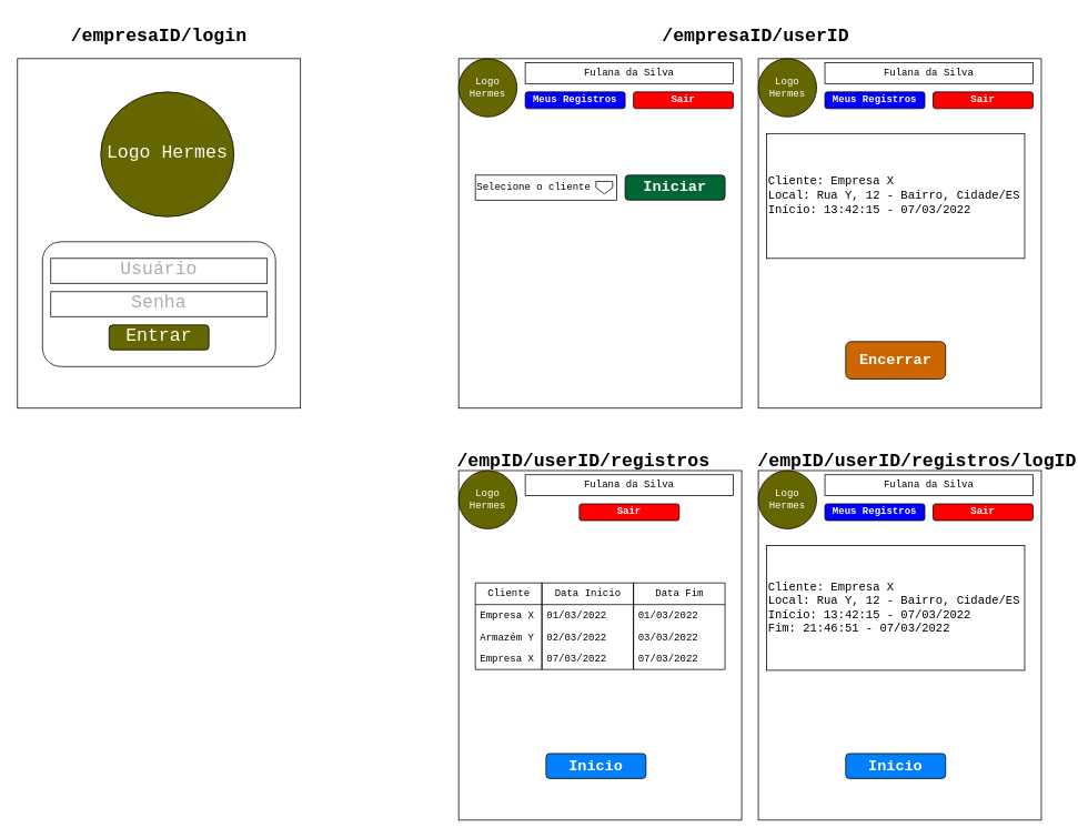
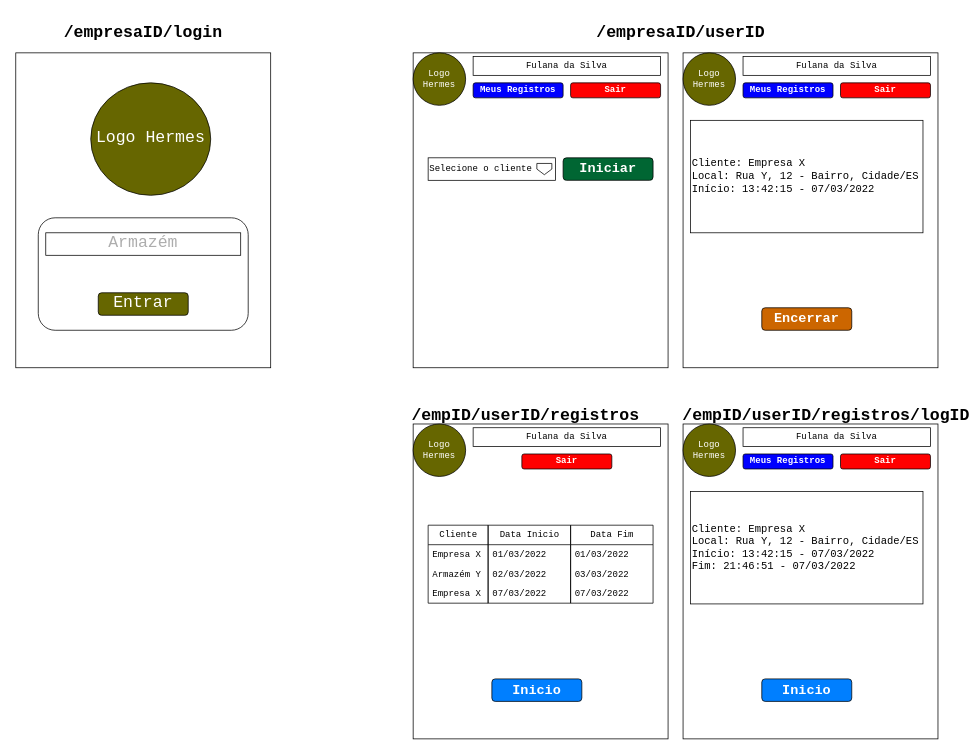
- <mxCell id="5" value="&lt;font color=&quot;#adadad&quot;&gt;Usuário&lt;/font&gt;" style="rounded=0;whiteSpace=wrap;html=1;fontFamily=Courier New;fontSize=22;" vertex="1" parent="1"><mxGeometry x="60" y="310" width="260" height="30" as="geometry" /></mxCell>
+ <mxCell id="5" value="&lt;font color=&quot;#adadad&quot;&gt;Armazém&lt;/font&gt;" style="rounded=0;whiteSpace=wrap;html=1;fontFamily=Courier New;fontSize=22;" vertex="1" parent="1"><mxGeometry x="60" y="310" width="260" height="30" as="geometry" /></mxCell>
- <mxCell id="6" value="&lt;font color=&quot;#adadad&quot;&gt;Senha&lt;/font&gt;" style="rounded=0;whiteSpace=wrap;html=1;fontFamily=Courier New;fontSize=22;" vertex="1" parent="1"><mxGeometry x="60" y="350" width="260" height="30" as="geometry" /></mxCell>
- <mxCell id="18" value="Encerrar" style="rounded=1;whiteSpace=wrap;html=1;labelBackgroundColor=none;fontFamily=Courier New;fontSize=18;fontColor=#FFFFFF;fillColor=#CC6600;fontStyle=1" vertex="1" parent="1"><mxGeometry x="1015" y="410" width="120" height="45" as="geometry" /></mxCell>
+ <mxCell id="18" value="Encerrar" style="rounded=1;whiteSpace=wrap;html=1;labelBackgroundColor=none;fontFamily=Courier New;fontSize=18;fontColor=#FFFFFF;fillColor=#CC6600;fontStyle=1" vertex="1" parent="1"><mxGeometry x="1015" y="410" width="120" height="30" as="geometry" /></mxCell>
